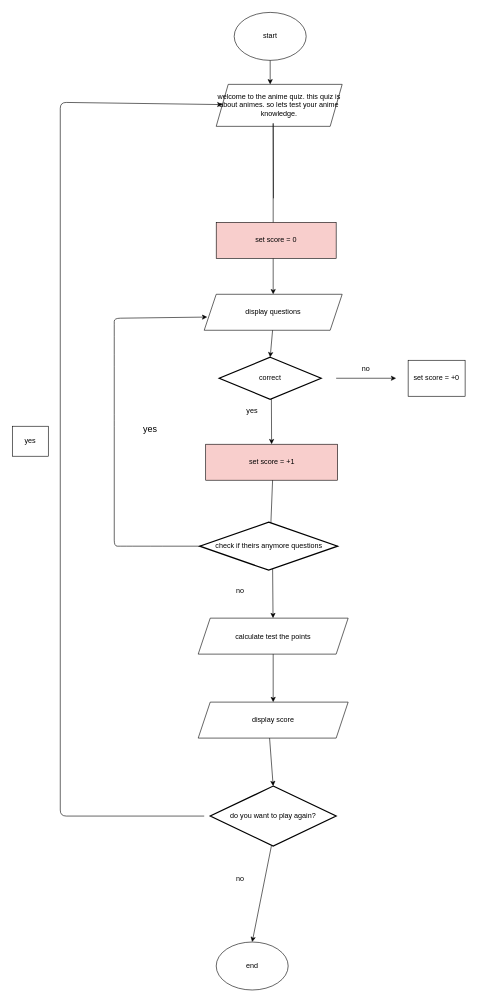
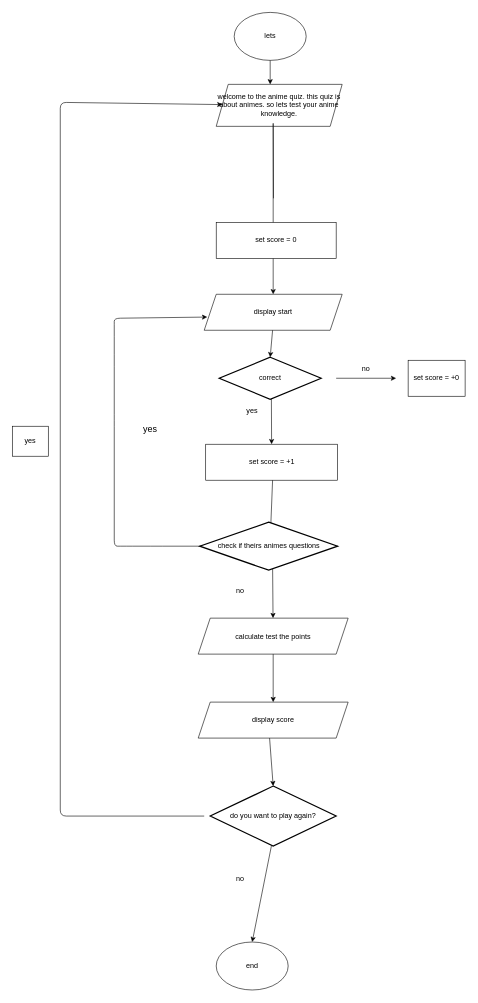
- <mxCell id="2" value="start" style="ellipse;whiteSpace=wrap;html=1;" parent="1" vertex="1"><mxGeometry x="390" y="20" width="120" height="80" as="geometry" /></mxCell>
+ <mxCell id="2" value="lets" style="ellipse;whiteSpace=wrap;html=1;" parent="1" vertex="1"><mxGeometry x="390" y="20" width="120" height="80" as="geometry" /></mxCell>
- <mxCell id="7" value="set score = 0" style="rounded=0;whiteSpace=wrap;html=1;fillColor=#f8cecc;" parent="1" vertex="1"><mxGeometry x="360" y="370" width="200" height="60" as="geometry" /></mxCell>
+ <mxCell id="7" value="set score = 0" style="rounded=0;whiteSpace=wrap;html=1;" parent="1" vertex="1"><mxGeometry x="360" y="370" width="200" height="60" as="geometry" /></mxCell>
- <mxCell id="8" value="display questions" style="shape=parallelogram;perimeter=parallelogramPerimeter;whiteSpace=wrap;html=1;fixedSize=1;" parent="1" vertex="1"><mxGeometry x="340" y="490" width="230" height="60" as="geometry" /></mxCell>
+ <mxCell id="8" value="display start" style="shape=parallelogram;perimeter=parallelogramPerimeter;whiteSpace=wrap;html=1;fixedSize=1;" parent="1" vertex="1"><mxGeometry x="340" y="490" width="230" height="60" as="geometry" /></mxCell>
- <mxCell id="14" value="set score = +1" style="rounded=0;whiteSpace=wrap;html=1;fillColor=#f8cecc;" parent="1" vertex="1"><mxGeometry x="342.5" y="740" width="220" height="60" as="geometry" /></mxCell>
+ <mxCell id="14" value="set score = +1" style="rounded=0;whiteSpace=wrap;html=1;" parent="1" vertex="1"><mxGeometry x="342.5" y="740" width="220" height="60" as="geometry" /></mxCell>
- <mxCell id="31" value="check if theirs anymore questions" style="strokeWidth=2;html=1;shape=mxgraph.flowchart.decision;whiteSpace=wrap;" vertex="1" parent="1"><mxGeometry x="332.5" y="870" width="230" height="80" as="geometry" /></mxCell>
+ <mxCell id="31" value="check if theirs animes questions" style="strokeWidth=2;html=1;shape=mxgraph.flowchart.decision;whiteSpace=wrap;" vertex="1" parent="1"><mxGeometry x="332.5" y="870" width="230" height="80" as="geometry" /></mxCell>
